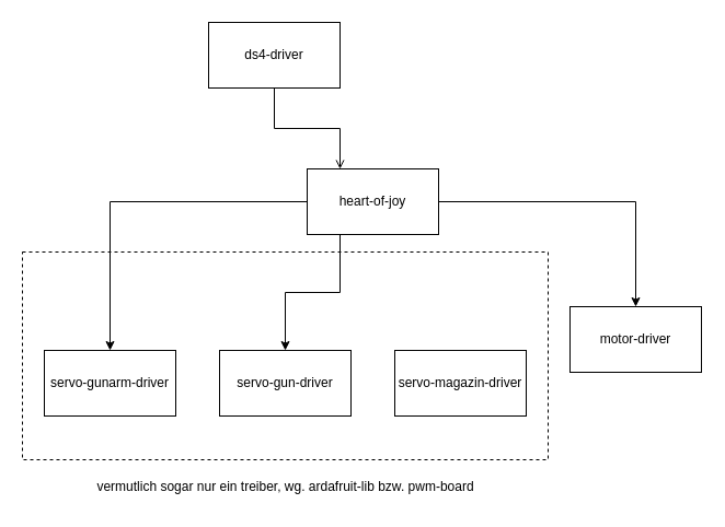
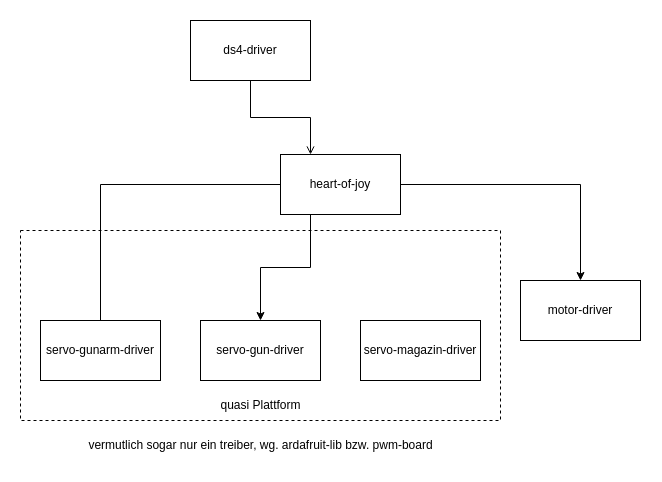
- <mxCell id="9" style="edgeStyle=orthogonalEdgeStyle;rounded=0;orthogonalLoop=1;jettySize=auto;html=1;exitX=0;exitY=0.5;exitDx=0;exitDy=0;entryX=0.5;entryY=0;entryDx=0;entryDy=0;" edge="1" parent="1" source="12" target="8"><mxGeometry relative="1" as="geometry" /></mxCell>
+ <mxCell id="9" style="edgeStyle=orthogonalEdgeStyle;rounded=0;orthogonalLoop=1;jettySize=auto;html=1;exitX=0;exitY=0.5;exitDx=0;exitDy=0;entryX=0.5;entryY=0;entryDx=0;entryDy=0;endArrow=none;" edge="1" parent="1" source="12" target="8"><mxGeometry relative="1" as="geometry" /></mxCell>
+ <mxCell id="13" value="quasi Plattform" style="text;html=1;align=center;verticalAlign=middle;resizable=0;points=[];autosize=1;strokeColor=none;fillColor=none;" vertex="1" parent="1"><mxGeometry x="210" y="390" width="100" height="30" as="geometry" /></mxCell>
